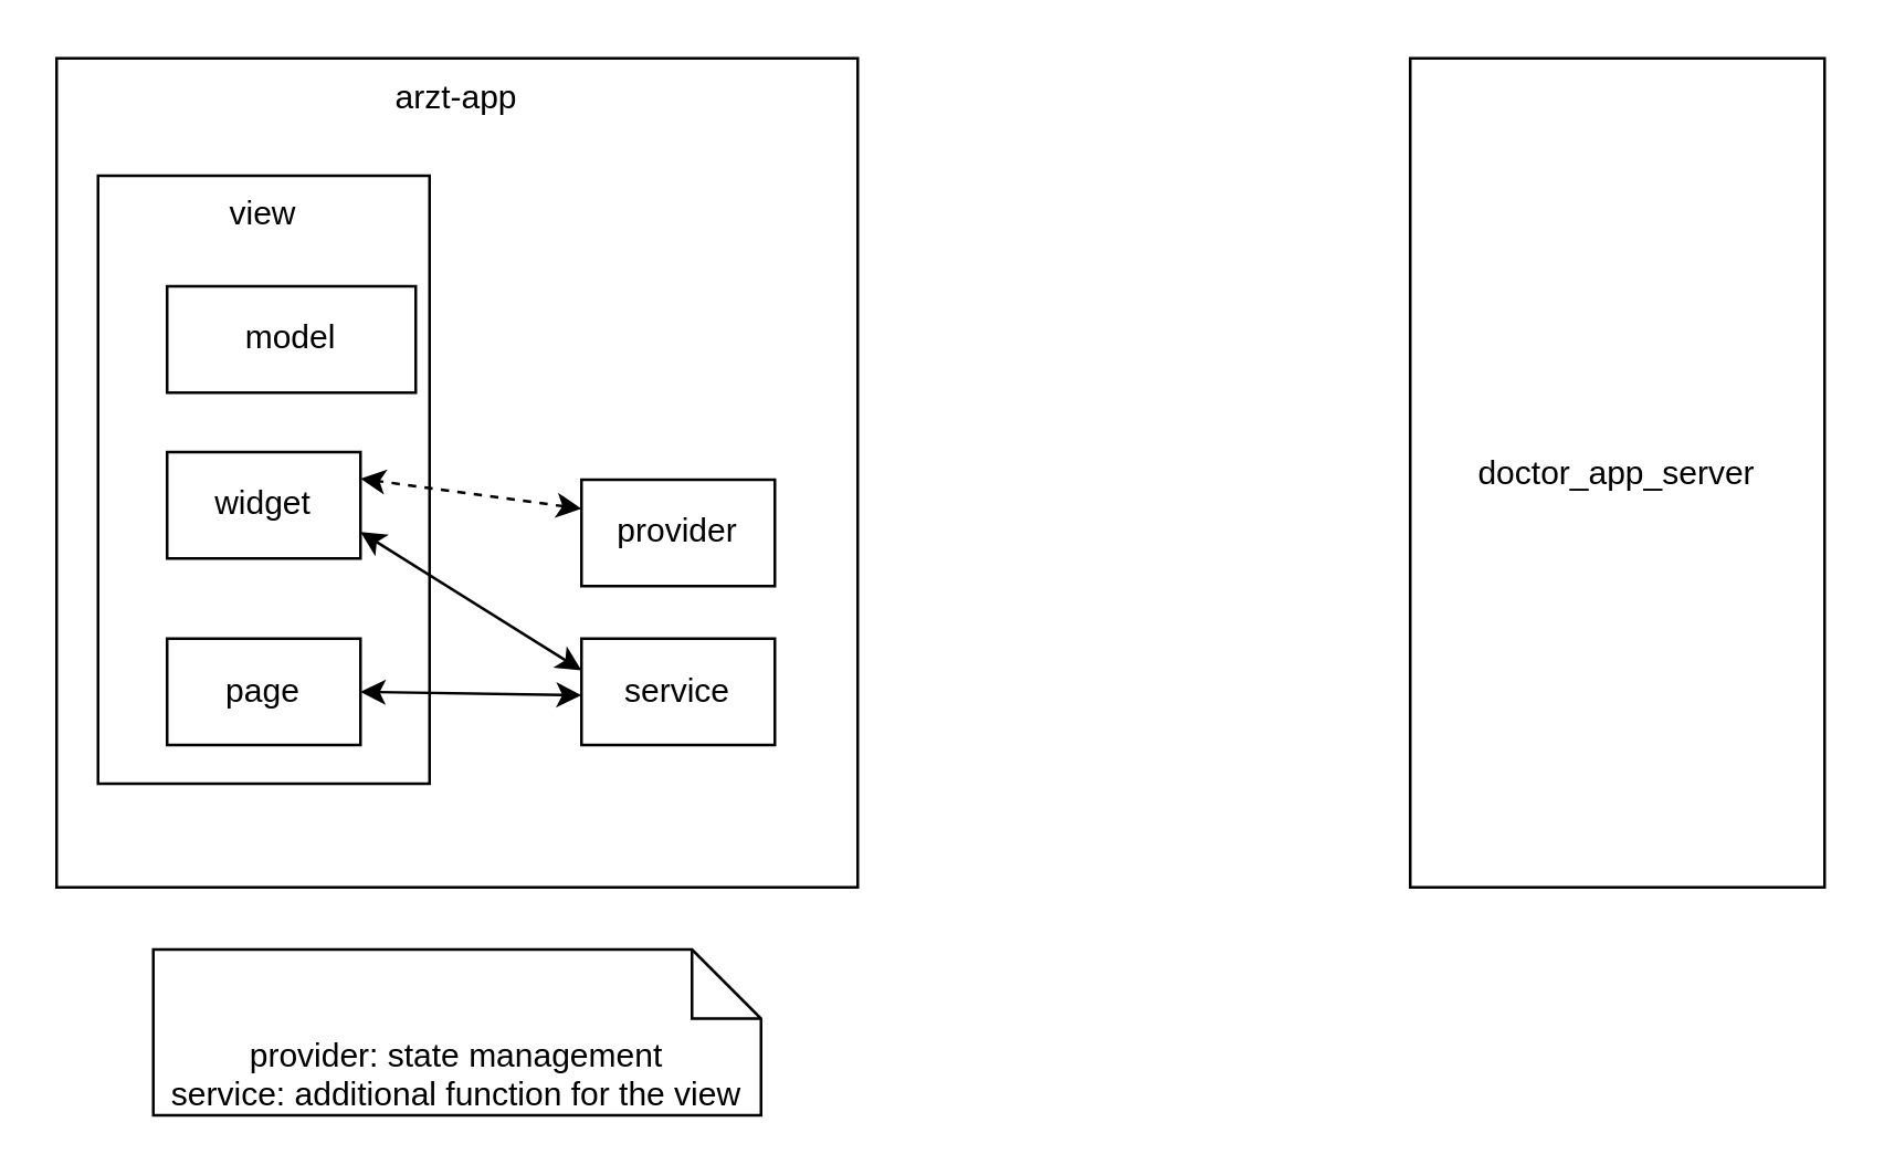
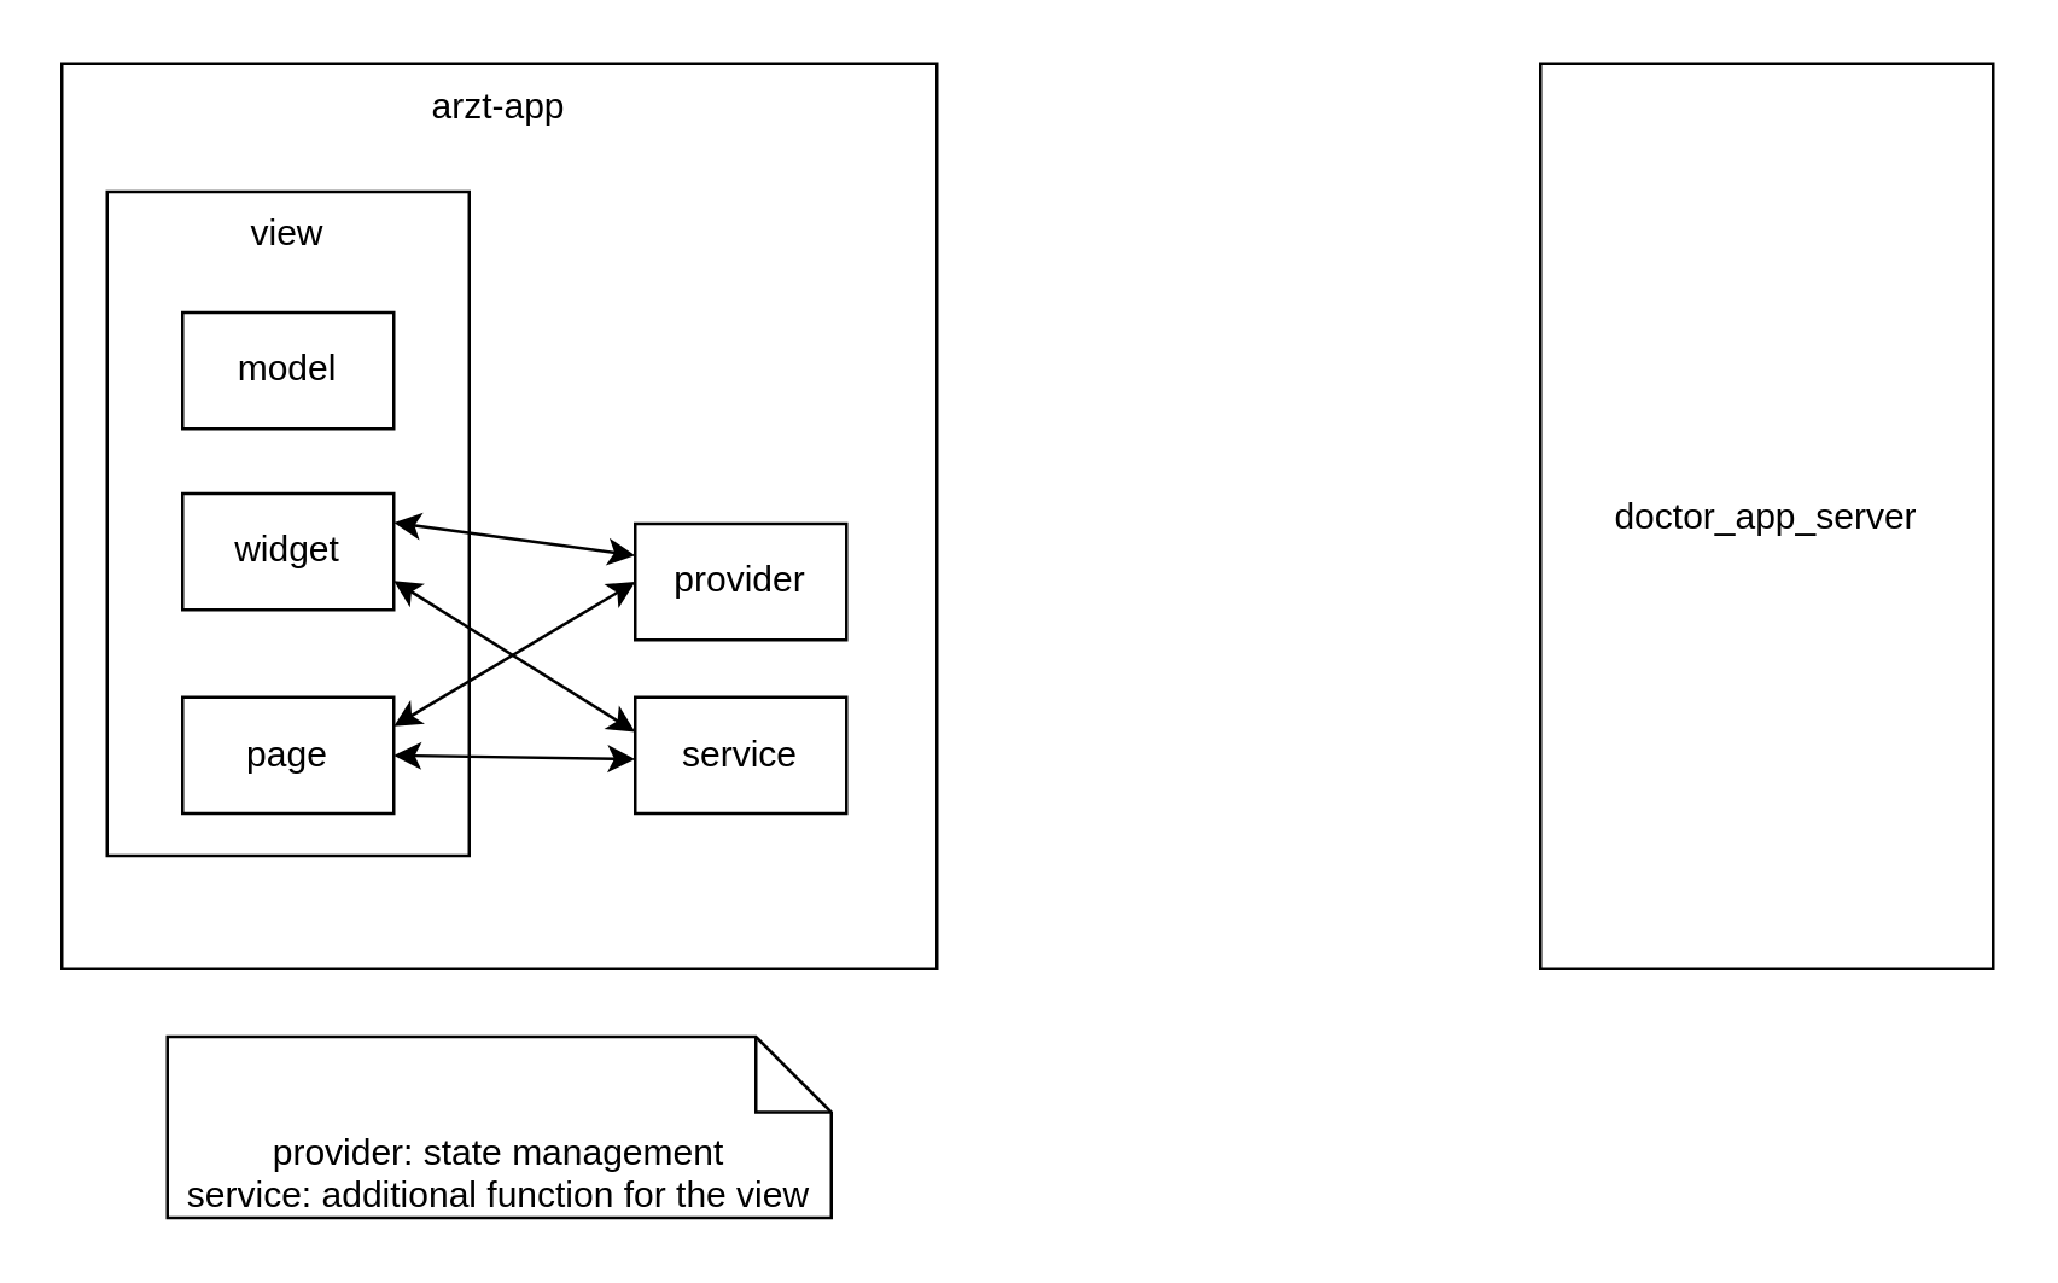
- <mxCell id="12" value="model" style="rounded=0;whiteSpace=wrap;html=1;" vertex="1" parent="1"><mxGeometry x="60" y="103" width="90" height="38.5" as="geometry" /></mxCell>
+ <mxCell id="12" value="model" style="rounded=0;whiteSpace=wrap;html=1;" vertex="1" parent="1"><mxGeometry x="60" y="103" width="70" height="38.5" as="geometry" /></mxCell>
- <mxCell id="4" value="" style="endArrow=classic;startArrow=classic;html=1;rounded=0;exitX=0;exitY=0.273;exitDx=0;exitDy=0;exitPerimeter=0;entryX=1;entryY=0.25;entryDx=0;entryDy=0;dashed=1;" parent="1" source="10" target="13" edge="1"><mxGeometry width="50" height="50" relative="1" as="geometry"><mxPoint x="210" y="183.5" as="sourcePoint" /><mxPoint x="130" y="183.5" as="targetPoint" /></mxGeometry></mxCell>
+ <mxCell id="4" value="" style="endArrow=classic;startArrow=classic;html=1;rounded=0;exitX=0;exitY=0.273;exitDx=0;exitDy=0;exitPerimeter=0;entryX=1;entryY=0.25;entryDx=0;entryDy=0;" parent="1" source="10" target="13" edge="1"><mxGeometry width="50" height="50" relative="1" as="geometry"><mxPoint x="210" y="183.5" as="sourcePoint" /><mxPoint x="130" y="183.5" as="targetPoint" /></mxGeometry></mxCell>
+ <mxCell id="6" style="edgeStyle=none;rounded=0;orthogonalLoop=1;jettySize=auto;html=1;entryX=1;entryY=0.25;entryDx=0;entryDy=0;startArrow=classic;startFill=1;exitX=0;exitY=0.5;exitDx=0;exitDy=0;" parent="1" source="10" target="14" edge="1"><mxGeometry relative="1" as="geometry"><mxPoint x="210" y="192.5" as="sourcePoint" /><mxPoint x="130" y="242" as="targetPoint" /></mxGeometry></mxCell>
